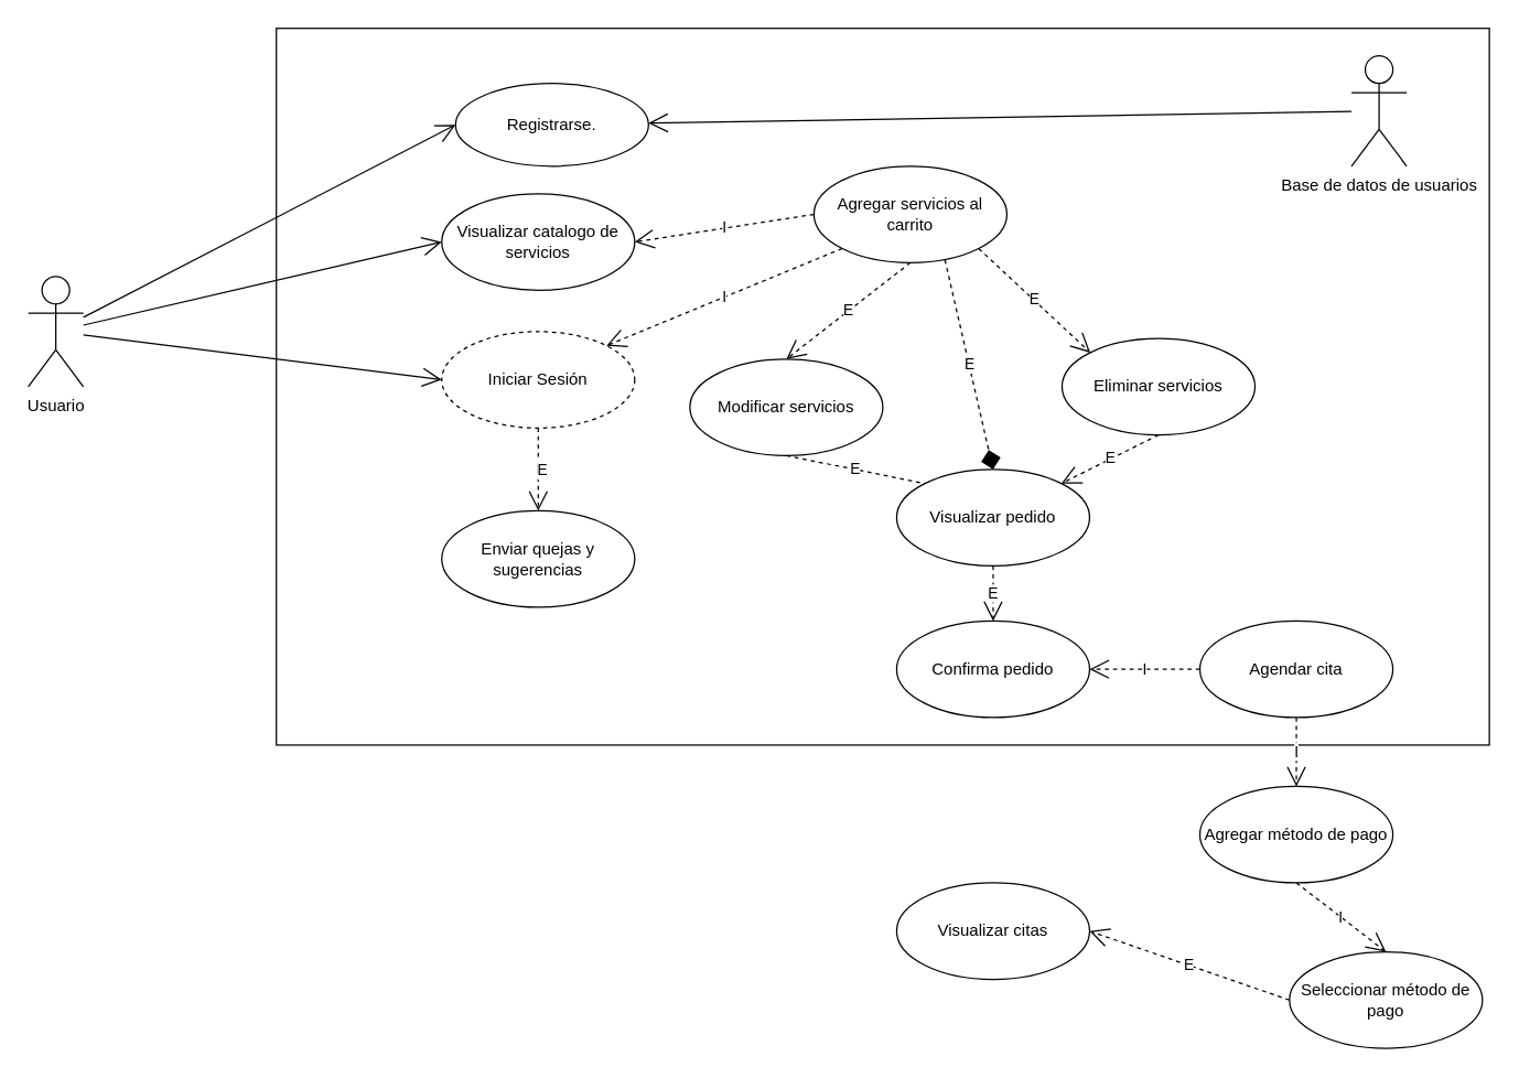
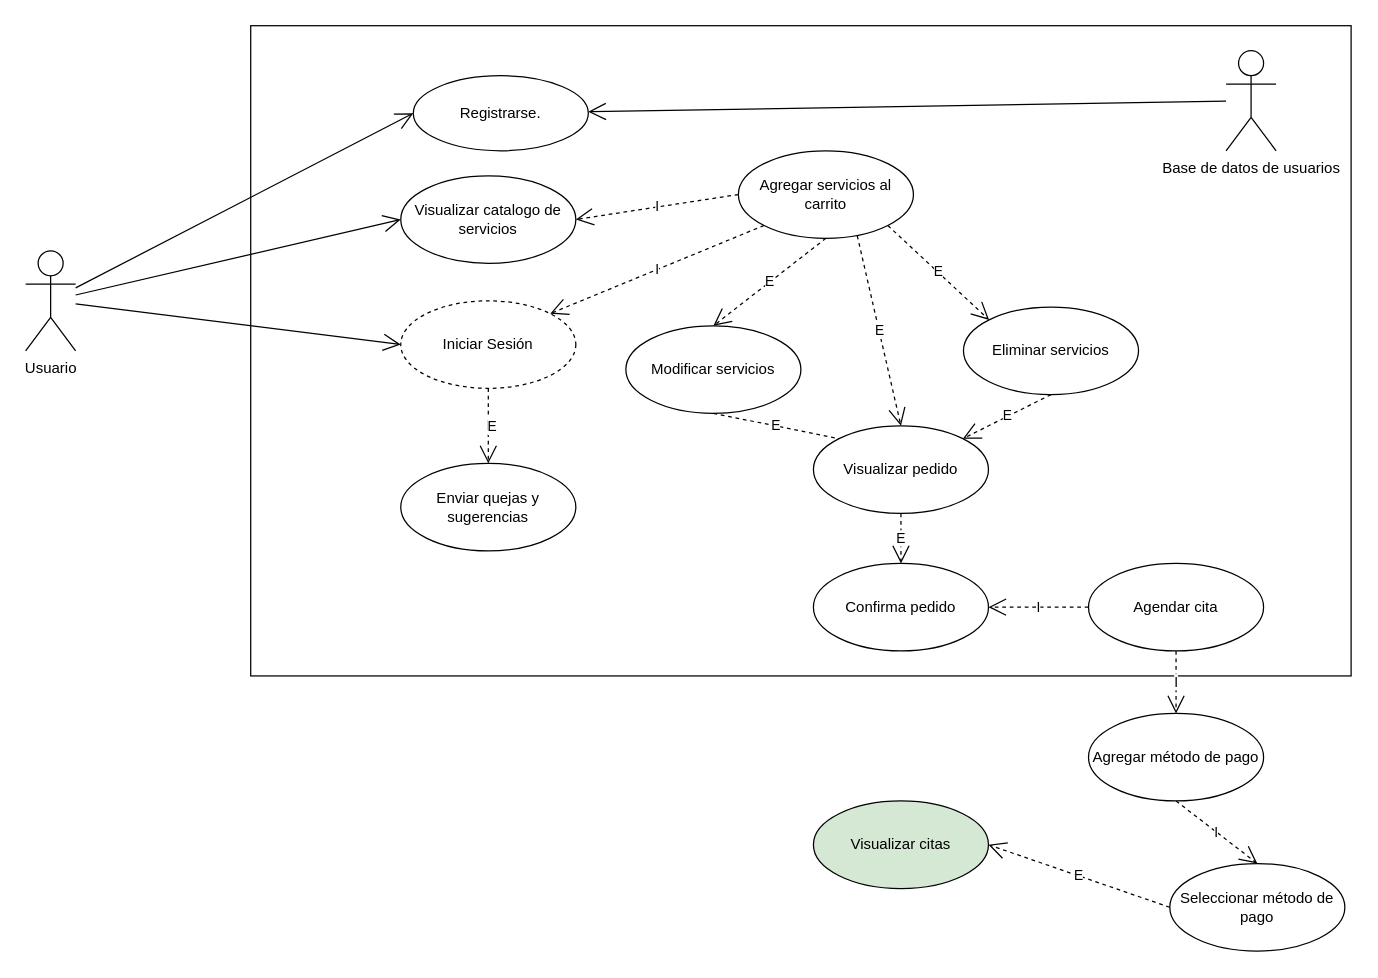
- <mxCell id="23" value="E" style="endArrow=diamond;endSize=12;dashed=1;html=1;rounded=0;exitX=0.679;exitY=0.971;exitDx=0;exitDy=0;entryX=0.5;entryY=0;entryDx=0;entryDy=0;exitPerimeter=0;" edge="1" parent="1" source="10" target="22"><mxGeometry width="160" relative="1" as="geometry"><mxPoint x="719" y="190" as="sourcePoint" /><mxPoint x="801" y="265" as="targetPoint" /></mxGeometry></mxCell>
+ <mxCell id="23" value="E" style="endArrow=open;endSize=12;dashed=1;html=1;rounded=0;exitX=0.679;exitY=0.971;exitDx=0;exitDy=0;entryX=0.5;entryY=0;entryDx=0;entryDy=0;exitPerimeter=0;" edge="1" parent="1" source="10" target="22"><mxGeometry width="160" relative="1" as="geometry"><mxPoint x="719" y="190" as="sourcePoint" /><mxPoint x="801" y="265" as="targetPoint" /></mxGeometry></mxCell>
- <mxCell id="31" value="Visualizar citas" style="ellipse;whiteSpace=wrap;html=1;" vertex="1" parent="1"><mxGeometry x="650" y="640" width="140" height="70" as="geometry" /></mxCell>
+ <mxCell id="31" value="Visualizar citas" style="ellipse;whiteSpace=wrap;html=1;fillColor=#d5e8d4;" vertex="1" parent="1"><mxGeometry x="650" y="640" width="140" height="70" as="geometry" /></mxCell>
